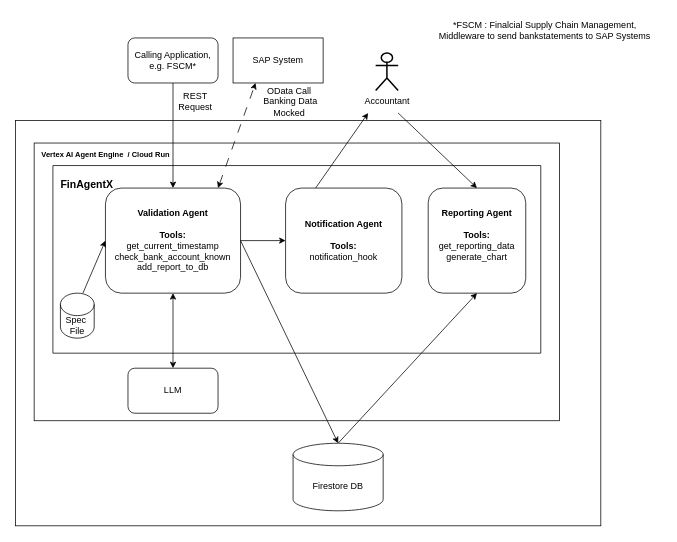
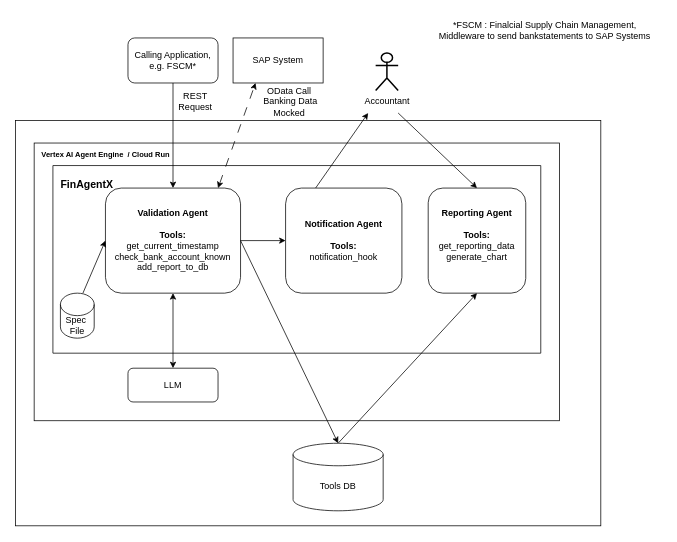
- <mxCell id="10" value="LLM" style="rounded=1;whiteSpace=wrap;html=1;" parent="1" vertex="1"><mxGeometry x="170" y="490" width="120" height="60" as="geometry" /></mxCell>
+ <mxCell id="10" value="LLM" style="rounded=1;whiteSpace=wrap;html=1;" parent="1" vertex="1"><mxGeometry x="170" y="490" width="120" height="45" as="geometry" /></mxCell>
- <mxCell id="24" value="Firestore DB" style="shape=cylinder3;whiteSpace=wrap;html=1;boundedLbl=1;backgroundOutline=1;size=15;" parent="1" vertex="1"><mxGeometry x="390" y="590" width="120" height="90" as="geometry" /></mxCell>
+ <mxCell id="24" value="Tools DB" style="shape=cylinder3;whiteSpace=wrap;html=1;boundedLbl=1;backgroundOutline=1;size=15;" parent="1" vertex="1"><mxGeometry x="390" y="590" width="120" height="90" as="geometry" /></mxCell>
